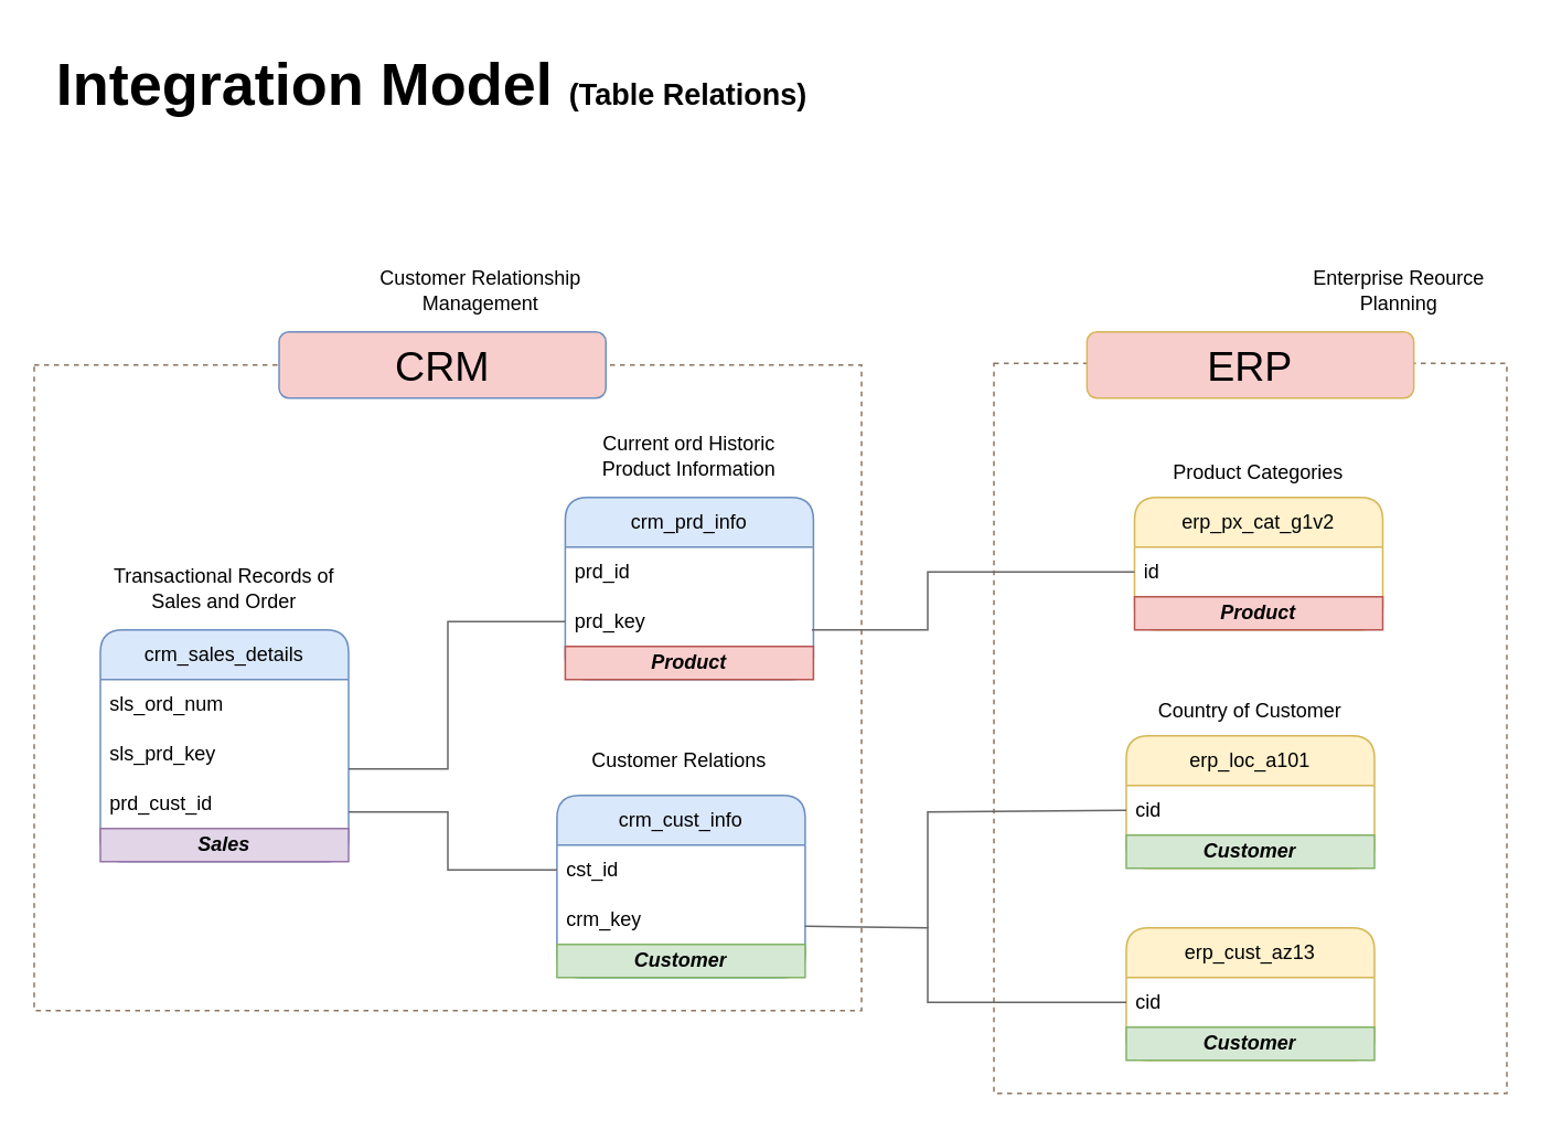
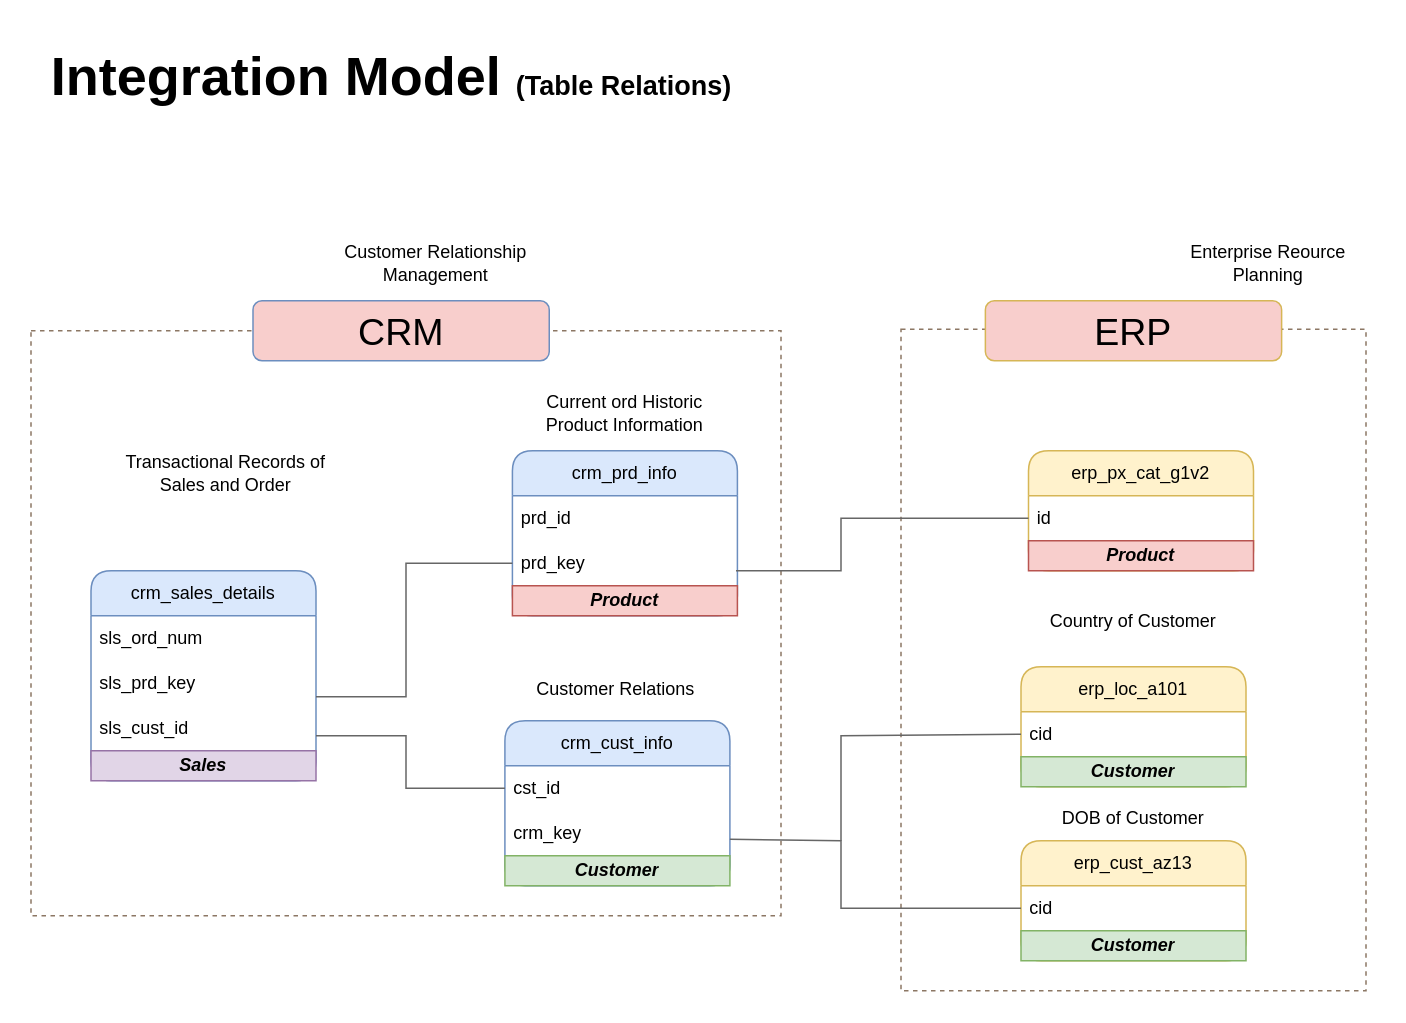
- <mxCell id="40" value="Product Categories" style="text;html=1;align=center;verticalAlign=middle;whiteSpace=wrap;rounded=0;" parent="1" vertex="1"><mxGeometry x="690" y="270" width="140" height="30" as="geometry" /></mxCell>
- <mxCell id="16" value="Transactional Records of Sales and Order" style="text;html=1;align=center;verticalAlign=middle;whiteSpace=wrap;rounded=0;" parent="1" vertex="1"><mxGeometry x="65" y="340" width="140" height="30" as="geometry" /></mxCell>
+ <mxCell id="16" value="Transactional Records of Sales and Order" style="text;html=1;align=center;verticalAlign=middle;whiteSpace=wrap;rounded=0;" parent="1" vertex="1"><mxGeometry x="80" y="300" width="140" height="30" as="geometry" /></mxCell>
- <mxCell id="34" value="Country of Customer" style="text;html=1;align=center;verticalAlign=middle;whiteSpace=wrap;rounded=0;" parent="1" vertex="1"><mxGeometry x="685" y="414" width="140" height="30" as="geometry" /></mxCell>
+ <mxCell id="34" value="Country of Customer" style="text;html=1;align=center;verticalAlign=middle;whiteSpace=wrap;rounded=0;" parent="1" vertex="1"><mxGeometry x="685" y="399" width="140" height="30" as="geometry" /></mxCell>
- <mxCell id="14" value="prd_cust_id" style="text;strokeColor=none;fillColor=none;align=left;verticalAlign=middle;spacingLeft=4;spacingRight=4;overflow=hidden;points=[[0,0.5],[1,0.5]];portConstraint=eastwest;rotatable=0;whiteSpace=wrap;html=1;" parent="11" vertex="1"><mxGeometry y="90" width="150" height="30" as="geometry" /></mxCell>
+ <mxCell id="14" value="sls_cust_id" style="text;strokeColor=none;fillColor=none;align=left;verticalAlign=middle;spacingLeft=4;spacingRight=4;overflow=hidden;points=[[0,0.5],[1,0.5]];portConstraint=eastwest;rotatable=0;whiteSpace=wrap;html=1;" parent="11" vertex="1"><mxGeometry y="90" width="150" height="30" as="geometry" /></mxCell>
+ <mxCell id="35" value="DOB of Customer" style="text;html=1;align=center;verticalAlign=middle;whiteSpace=wrap;rounded=0;" parent="1" vertex="1"><mxGeometry x="685" y="530" width="140" height="30" as="geometry" /></mxCell>
